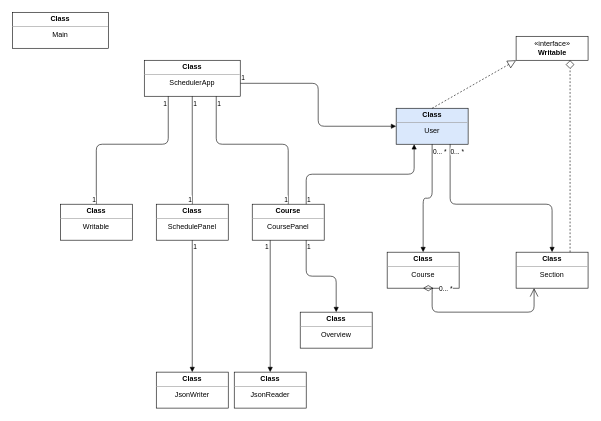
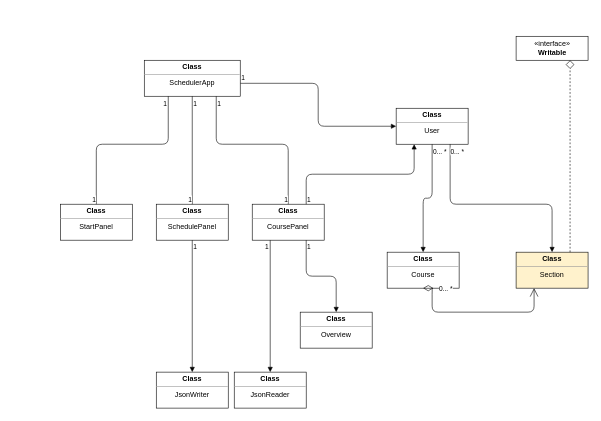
- <mxCell id="39" value="&lt;p style=&quot;margin: 4px 0px 0px&quot;&gt;&lt;b&gt;Class&lt;/b&gt;&lt;/p&gt;&lt;hr size=&quot;1&quot;&gt;&lt;div style=&quot;height: 2px&quot;&gt;Main&lt;/div&gt;" style="verticalAlign=top;align=center;overflow=fill;fontSize=12;fontFamily=Helvetica;html=1;fillColor=#ffffff;" vertex="1" parent="1"><mxGeometry x="20" y="20" width="160" height="60" as="geometry" /></mxCell>
- <mxCell id="23" value="" style="endArrow=block;dashed=1;endFill=0;endSize=12;html=1;exitX=0.5;exitY=0;exitDx=0;exitDy=0;entryX=0;entryY=1;entryDx=0;entryDy=0;" edge="1" parent="1" source="6" target="11"><mxGeometry width="160" relative="1" as="geometry"><mxPoint x="440" y="350" as="sourcePoint" /><mxPoint x="600" y="350" as="targetPoint" /></mxGeometry></mxCell>
- <mxCell id="6" value="&lt;p style=&quot;margin: 0px ; margin-top: 4px ; text-align: center&quot;&gt;&lt;b&gt;Class&lt;/b&gt;&lt;/p&gt;&lt;hr size=&quot;1&quot;&gt;&lt;div style=&quot;text-align: center ; height: 2px&quot;&gt;User&lt;/div&gt;" style="verticalAlign=top;align=left;overflow=fill;fontSize=12;fontFamily=Helvetica;html=1;fillColor=#dae8fc;" vertex="1" parent="1"><mxGeometry x="660" y="180" width="120" height="60" as="geometry" /></mxCell>
+ <mxCell id="6" value="&lt;p style=&quot;margin: 0px ; margin-top: 4px ; text-align: center&quot;&gt;&lt;b&gt;Class&lt;/b&gt;&lt;/p&gt;&lt;hr size=&quot;1&quot;&gt;&lt;div style=&quot;text-align: center ; height: 2px&quot;&gt;User&lt;/div&gt;" style="verticalAlign=top;align=left;overflow=fill;fontSize=12;fontFamily=Helvetica;html=1;fillColor=#ffffff;" vertex="1" parent="1"><mxGeometry x="660" y="180" width="120" height="60" as="geometry" /></mxCell>
- <mxCell id="3" value="&lt;p style=&quot;margin: 4px 0px 0px&quot;&gt;&lt;b&gt;Class&lt;/b&gt;&lt;/p&gt;&lt;hr size=&quot;1&quot;&gt;&lt;div style=&quot;height: 2px&quot;&gt;Writable&lt;/div&gt;" style="verticalAlign=top;align=center;overflow=fill;fontSize=12;fontFamily=Helvetica;html=1;fillColor=#ffffff;" vertex="1" parent="1"><mxGeometry x="100" y="340" width="120" height="60" as="geometry" /></mxCell>
+ <mxCell id="3" value="&lt;p style=&quot;margin: 4px 0px 0px&quot;&gt;&lt;b&gt;Class&lt;/b&gt;&lt;/p&gt;&lt;hr size=&quot;1&quot;&gt;&lt;div style=&quot;height: 2px&quot;&gt;StartPanel&lt;/div&gt;" style="verticalAlign=top;align=center;overflow=fill;fontSize=12;fontFamily=Helvetica;html=1;fillColor=#ffffff;" vertex="1" parent="1"><mxGeometry x="100" y="340" width="120" height="60" as="geometry" /></mxCell>
- <mxCell id="5" value="&lt;p style=&quot;margin: 4px 0px 0px&quot;&gt;&lt;b&gt;Course&lt;/b&gt;&lt;/p&gt;&lt;hr size=&quot;1&quot;&gt;&lt;div style=&quot;height: 2px&quot;&gt;CoursePanel&lt;/div&gt;" style="verticalAlign=top;align=center;overflow=fill;fontSize=12;fontFamily=Helvetica;html=1;fillColor=#ffffff;" vertex="1" parent="1"><mxGeometry x="420" y="340" width="120" height="60" as="geometry" /></mxCell>
+ <mxCell id="5" value="&lt;p style=&quot;margin: 4px 0px 0px&quot;&gt;&lt;b&gt;Class&lt;/b&gt;&lt;/p&gt;&lt;hr size=&quot;1&quot;&gt;&lt;div style=&quot;height: 2px&quot;&gt;CoursePanel&lt;/div&gt;" style="verticalAlign=top;align=center;overflow=fill;fontSize=12;fontFamily=Helvetica;html=1;fillColor=#ffffff;" vertex="1" parent="1"><mxGeometry x="420" y="340" width="120" height="60" as="geometry" /></mxCell>
- <mxCell id="22" value="&lt;p style=&quot;margin: 4px 0px 0px&quot;&gt;&lt;b&gt;Class&lt;/b&gt;&lt;/p&gt;&lt;hr size=&quot;1&quot;&gt;&lt;div style=&quot;height: 2px&quot;&gt;Section&lt;/div&gt;" style="verticalAlign=top;align=center;overflow=fill;fontSize=12;fontFamily=Helvetica;html=1;fillColor=#ffffff;" vertex="1" parent="1"><mxGeometry x="860" y="420" width="120" height="60" as="geometry" /></mxCell>
+ <mxCell id="22" value="&lt;p style=&quot;margin: 4px 0px 0px&quot;&gt;&lt;b&gt;Class&lt;/b&gt;&lt;/p&gt;&lt;hr size=&quot;1&quot;&gt;&lt;div style=&quot;height: 2px&quot;&gt;Section&lt;/div&gt;" style="verticalAlign=top;align=center;overflow=fill;fontSize=12;fontFamily=Helvetica;html=1;fillColor=#fff2cc;" vertex="1" parent="1"><mxGeometry x="860" y="420" width="120" height="60" as="geometry" /></mxCell>
